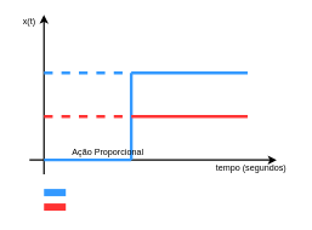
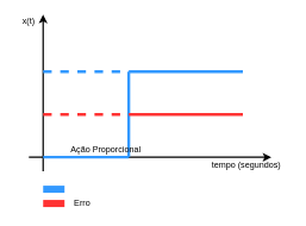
+ <mxCell id="15" value="Erro" style="text;html=1;strokeColor=none;fillColor=none;align=center;verticalAlign=middle;whiteSpace=wrap;rounded=0;" vertex="1" parent="1"><mxGeometry x="100" y="275" width="30" height="20" as="geometry" /></mxCell>
